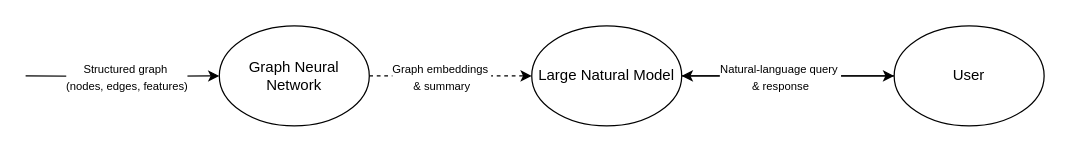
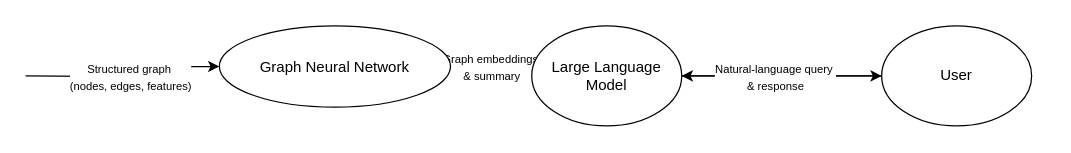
- <mxCell id="5" value="Graph Neural Network" style="ellipse;whiteSpace=wrap;html=1;" vertex="1" parent="1"><mxGeometry x="175" y="20" width="120" height="80" as="geometry" /></mxCell>
+ <mxCell id="5" value="Graph Neural Network" style="ellipse;whiteSpace=wrap;html=1;" vertex="1" parent="1"><mxGeometry x="175" y="20" width="185" height="65" as="geometry" /></mxCell>
- <mxCell id="6" value="Large Natural Model" style="ellipse;whiteSpace=wrap;html=1;" vertex="1" parent="1"><mxGeometry x="425" y="20" width="120" height="80" as="geometry" /></mxCell>
+ <mxCell id="6" value="Large Language Model" style="ellipse;whiteSpace=wrap;html=1;" vertex="1" parent="1"><mxGeometry x="425" y="20" width="120" height="80" as="geometry" /></mxCell>
- <mxCell id="9" value="User" style="ellipse;whiteSpace=wrap;html=1;" vertex="1" parent="1"><mxGeometry x="715" y="20" width="120" height="80" as="geometry" /></mxCell>
+ <mxCell id="9" value="User" style="ellipse;whiteSpace=wrap;html=1;" vertex="1" parent="1"><mxGeometry x="705" y="20" width="120" height="80" as="geometry" /></mxCell>
